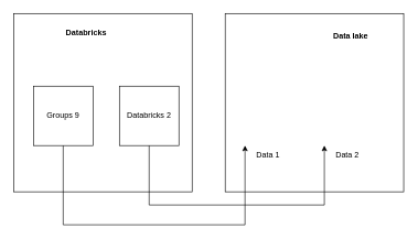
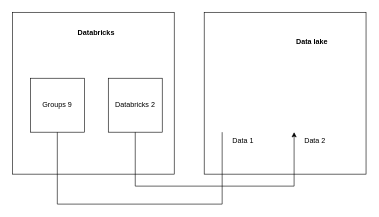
- <mxCell id="15" value="&lt;b&gt;Databricks&lt;/b&gt;" style="text;html=1;strokeColor=none;fillColor=none;align=center;verticalAlign=middle;whiteSpace=wrap;rounded=0;" vertex="1" parent="1"><mxGeometry x="100" y="35" width="60" height="30" as="geometry" /></mxCell>
+ <mxCell id="15" value="&lt;b&gt;Databricks&lt;/b&gt;" style="text;html=1;strokeColor=none;fillColor=none;align=center;verticalAlign=middle;whiteSpace=wrap;rounded=0;" vertex="1" parent="1"><mxGeometry x="130" y="40" width="60" height="30" as="geometry" /></mxCell>
- <mxCell id="14" value="&lt;b&gt;Data lake&lt;/b&gt;" style="text;html=1;strokeColor=none;fillColor=none;align=center;verticalAlign=middle;whiteSpace=wrap;rounded=0;" vertex="1" parent="1"><mxGeometry x="500" y="40" width="60" height="30" as="geometry" /></mxCell>
+ <mxCell id="14" value="&lt;b&gt;Data lake&lt;/b&gt;" style="text;html=1;strokeColor=none;fillColor=none;align=center;verticalAlign=middle;whiteSpace=wrap;rounded=0;" vertex="1" parent="1"><mxGeometry x="490" y="55" width="60" height="30" as="geometry" /></mxCell>
- <mxCell id="13" style="edgeStyle=orthogonalEdgeStyle;rounded=0;orthogonalLoop=1;jettySize=auto;html=1;" edge="1" parent="1" source="4" target="10"><mxGeometry relative="1" as="geometry"><Array as="points"><mxPoint x="95" y="340" /><mxPoint x="370" y="340" /></Array></mxGeometry></mxCell>
+ <mxCell id="13" style="edgeStyle=orthogonalEdgeStyle;rounded=0;orthogonalLoop=1;jettySize=auto;html=1;endArrow=none;" edge="1" parent="1" source="4" target="10"><mxGeometry relative="1" as="geometry"><Array as="points"><mxPoint x="95" y="340" /><mxPoint x="370" y="340" /></Array></mxGeometry></mxCell>
